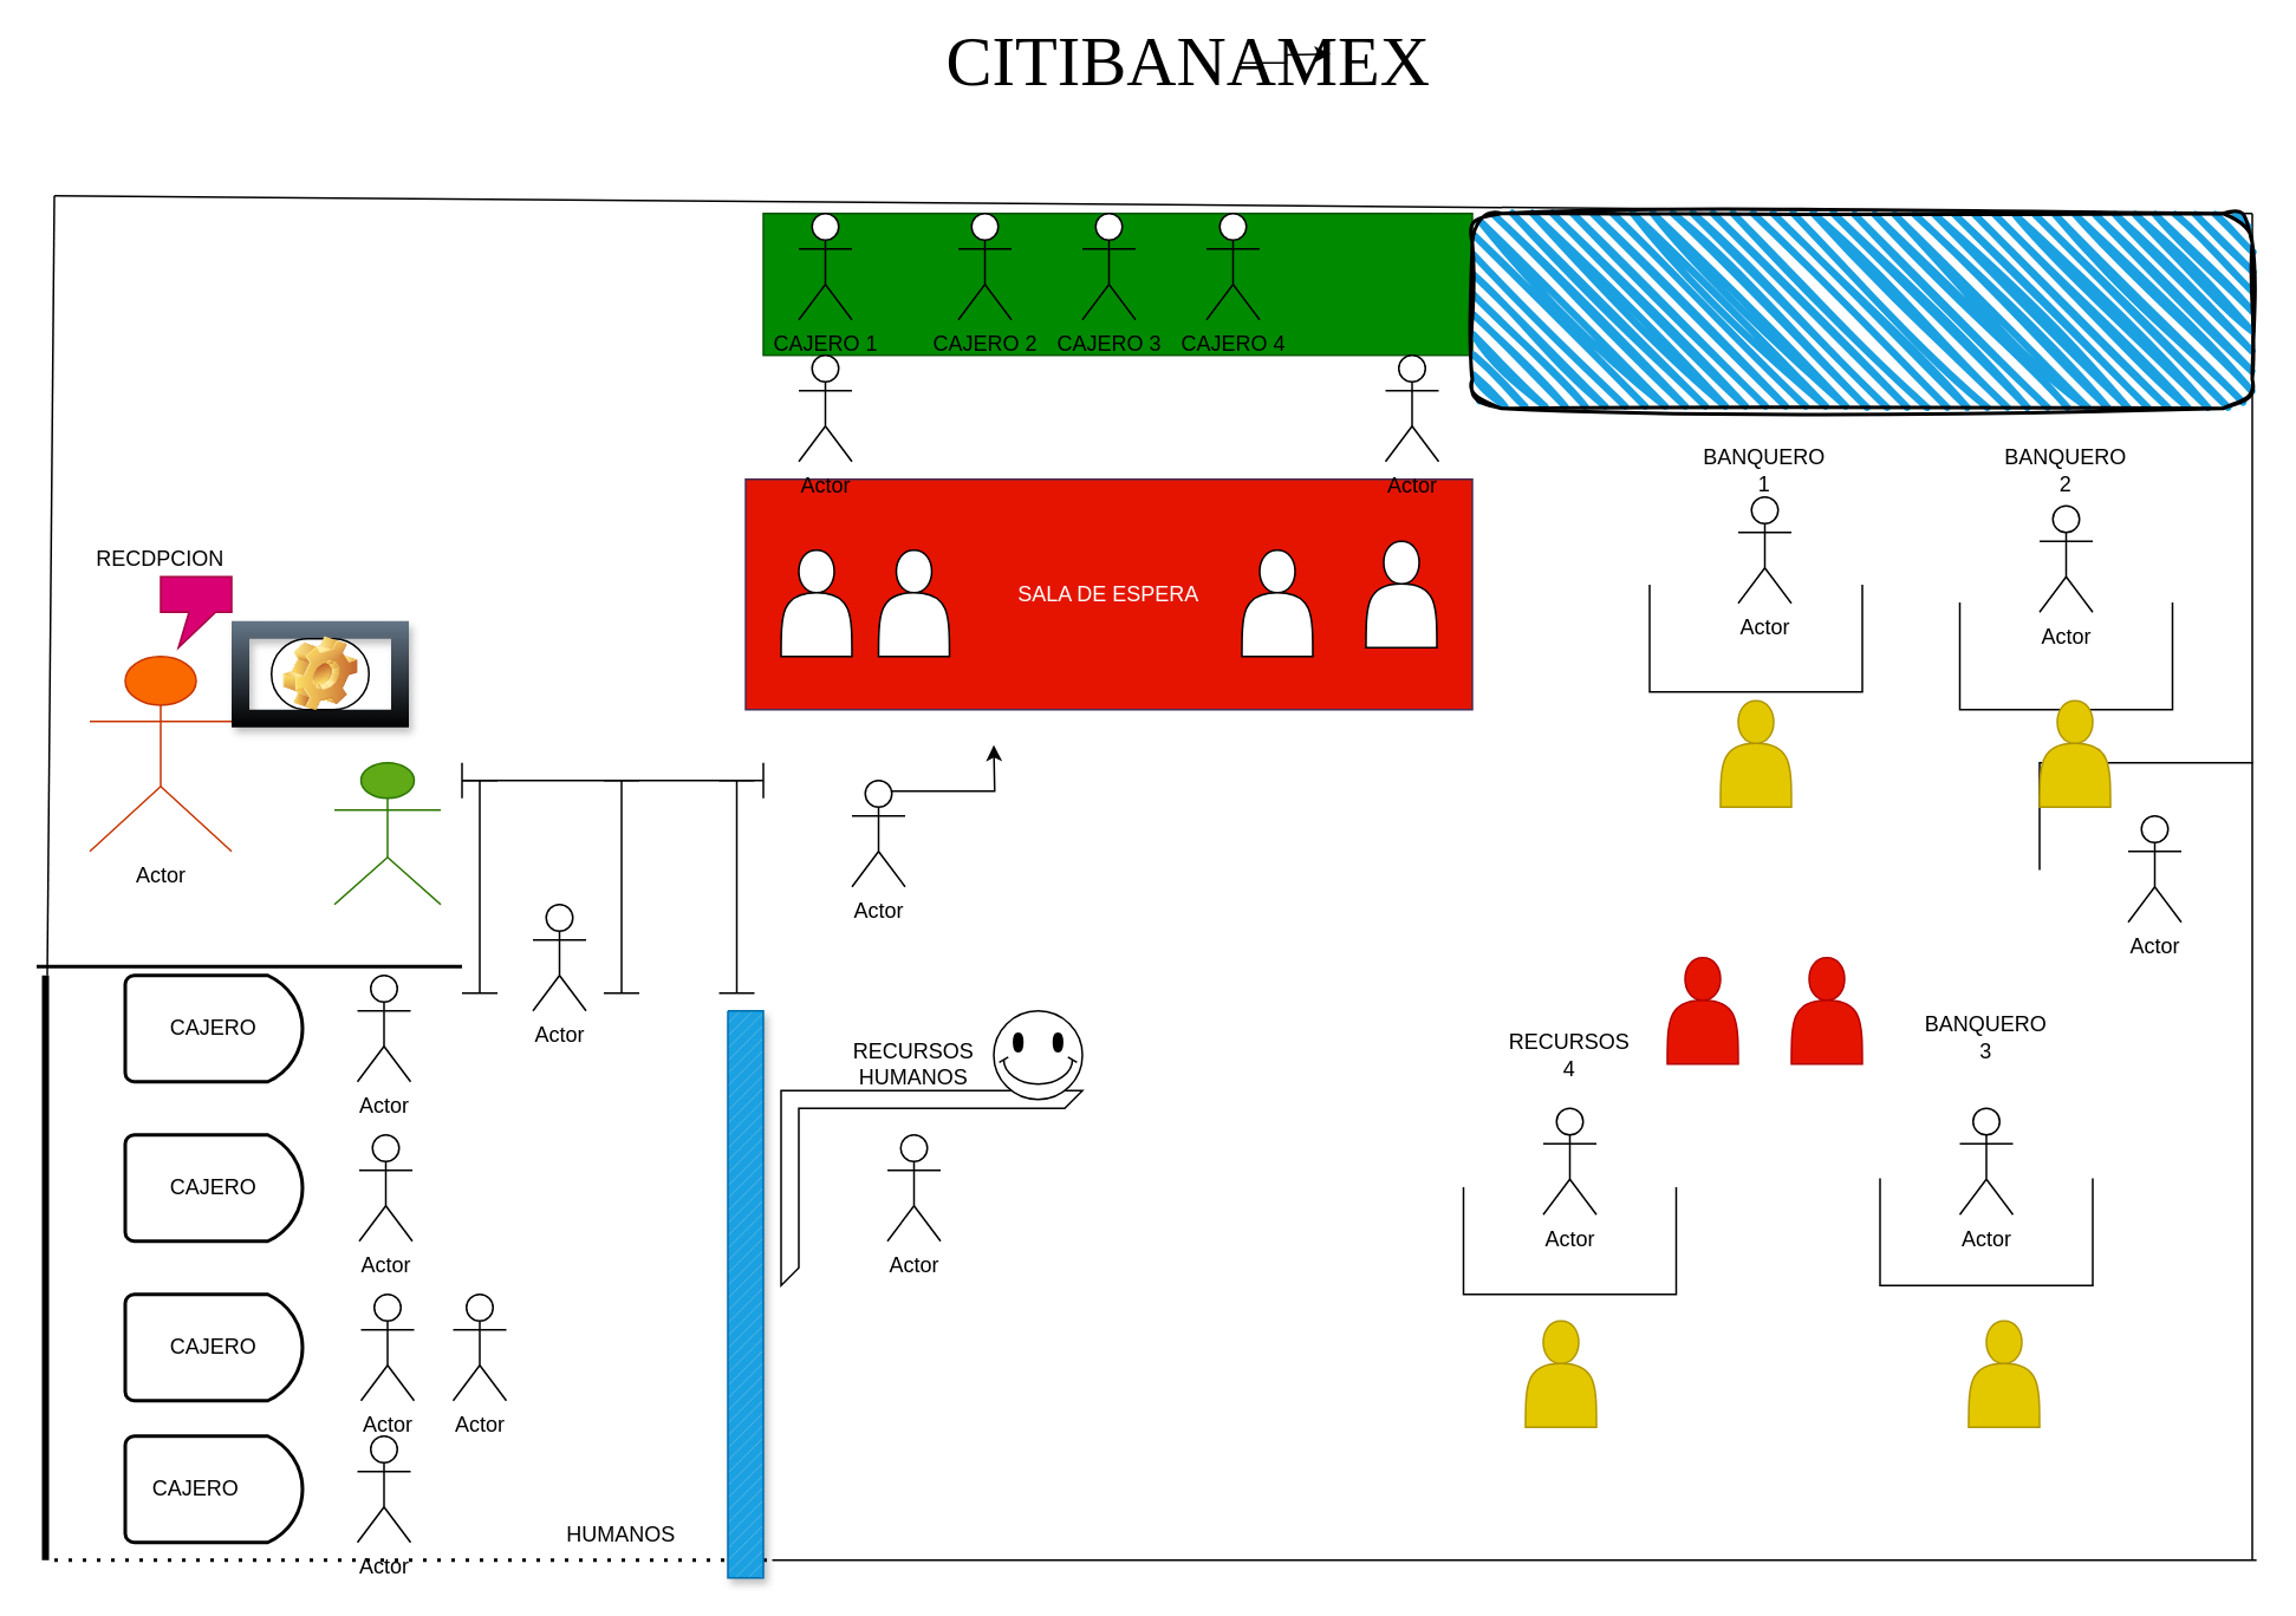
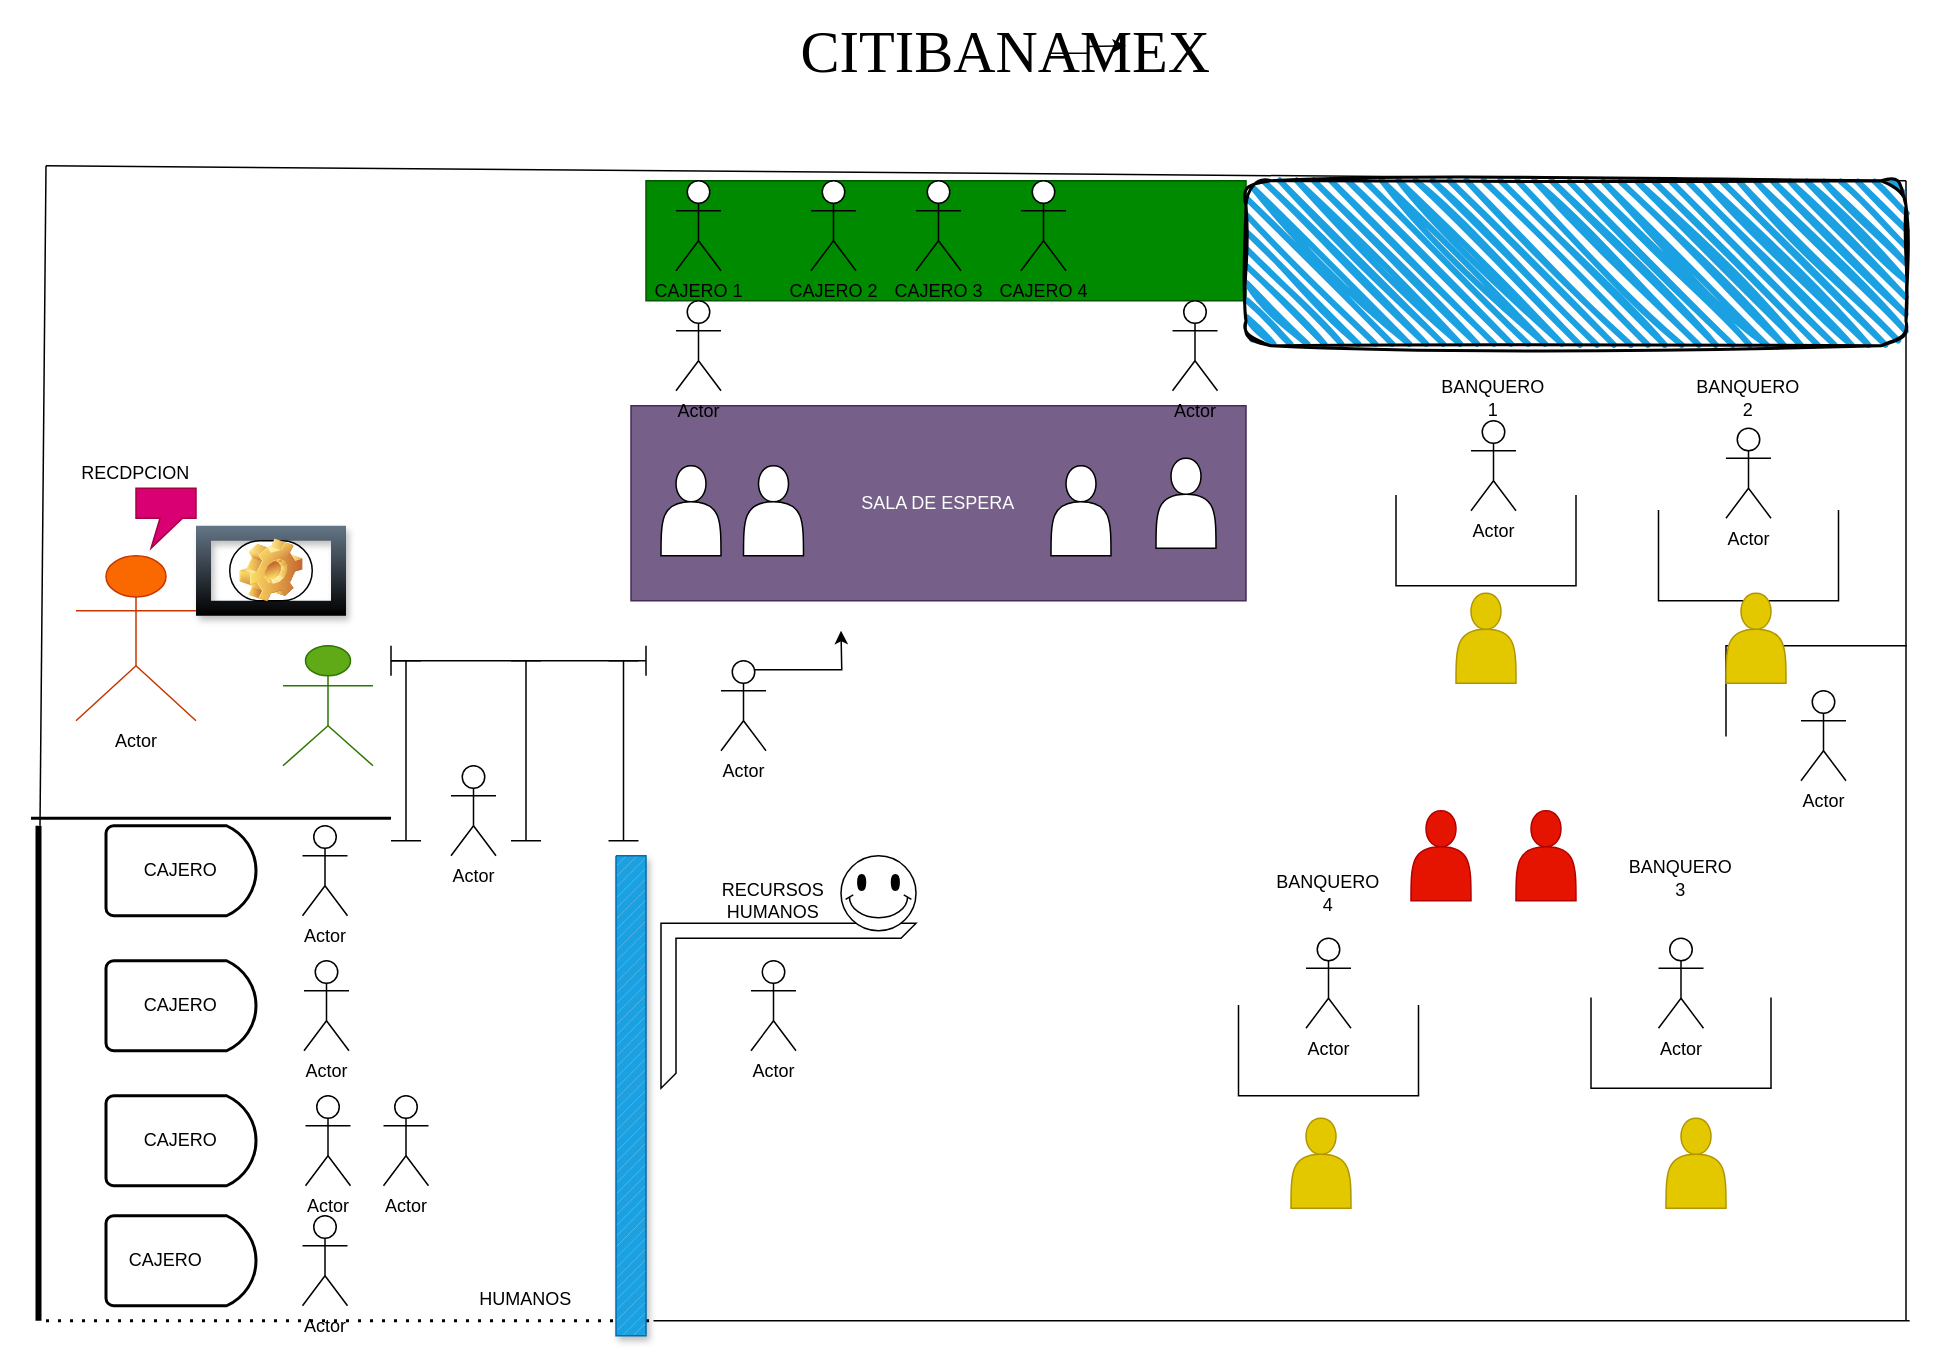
- <mxCell id="13" value="SALA DE ESPERA" style="rounded=0;whiteSpace=wrap;html=1;labelBackgroundColor=none;fillColor=#e51400;fontColor=#ffffff;strokeColor=#432D57;" vertex="1" parent="1"><mxGeometry x="420" y="270" width="410" height="130" as="geometry" /></mxCell>
+ <mxCell id="13" value="SALA DE ESPERA" style="rounded=0;whiteSpace=wrap;html=1;labelBackgroundColor=none;fillColor=#76608a;fontColor=#ffffff;strokeColor=#432D57;" vertex="1" parent="1"><mxGeometry x="420" y="270" width="410" height="130" as="geometry" /></mxCell>
- <mxCell id="18" value="RECURSOS 4" style="text;html=1;align=center;verticalAlign=middle;whiteSpace=wrap;rounded=0;labelBackgroundColor=none;" vertex="1" parent="1"><mxGeometry x="855" y="580" width="60" height="30" as="geometry" /></mxCell>
+ <mxCell id="18" value="BANQUERO 4" style="text;html=1;align=center;verticalAlign=middle;whiteSpace=wrap;rounded=0;labelBackgroundColor=none;" vertex="1" parent="1"><mxGeometry x="855" y="580" width="60" height="30" as="geometry" /></mxCell>
